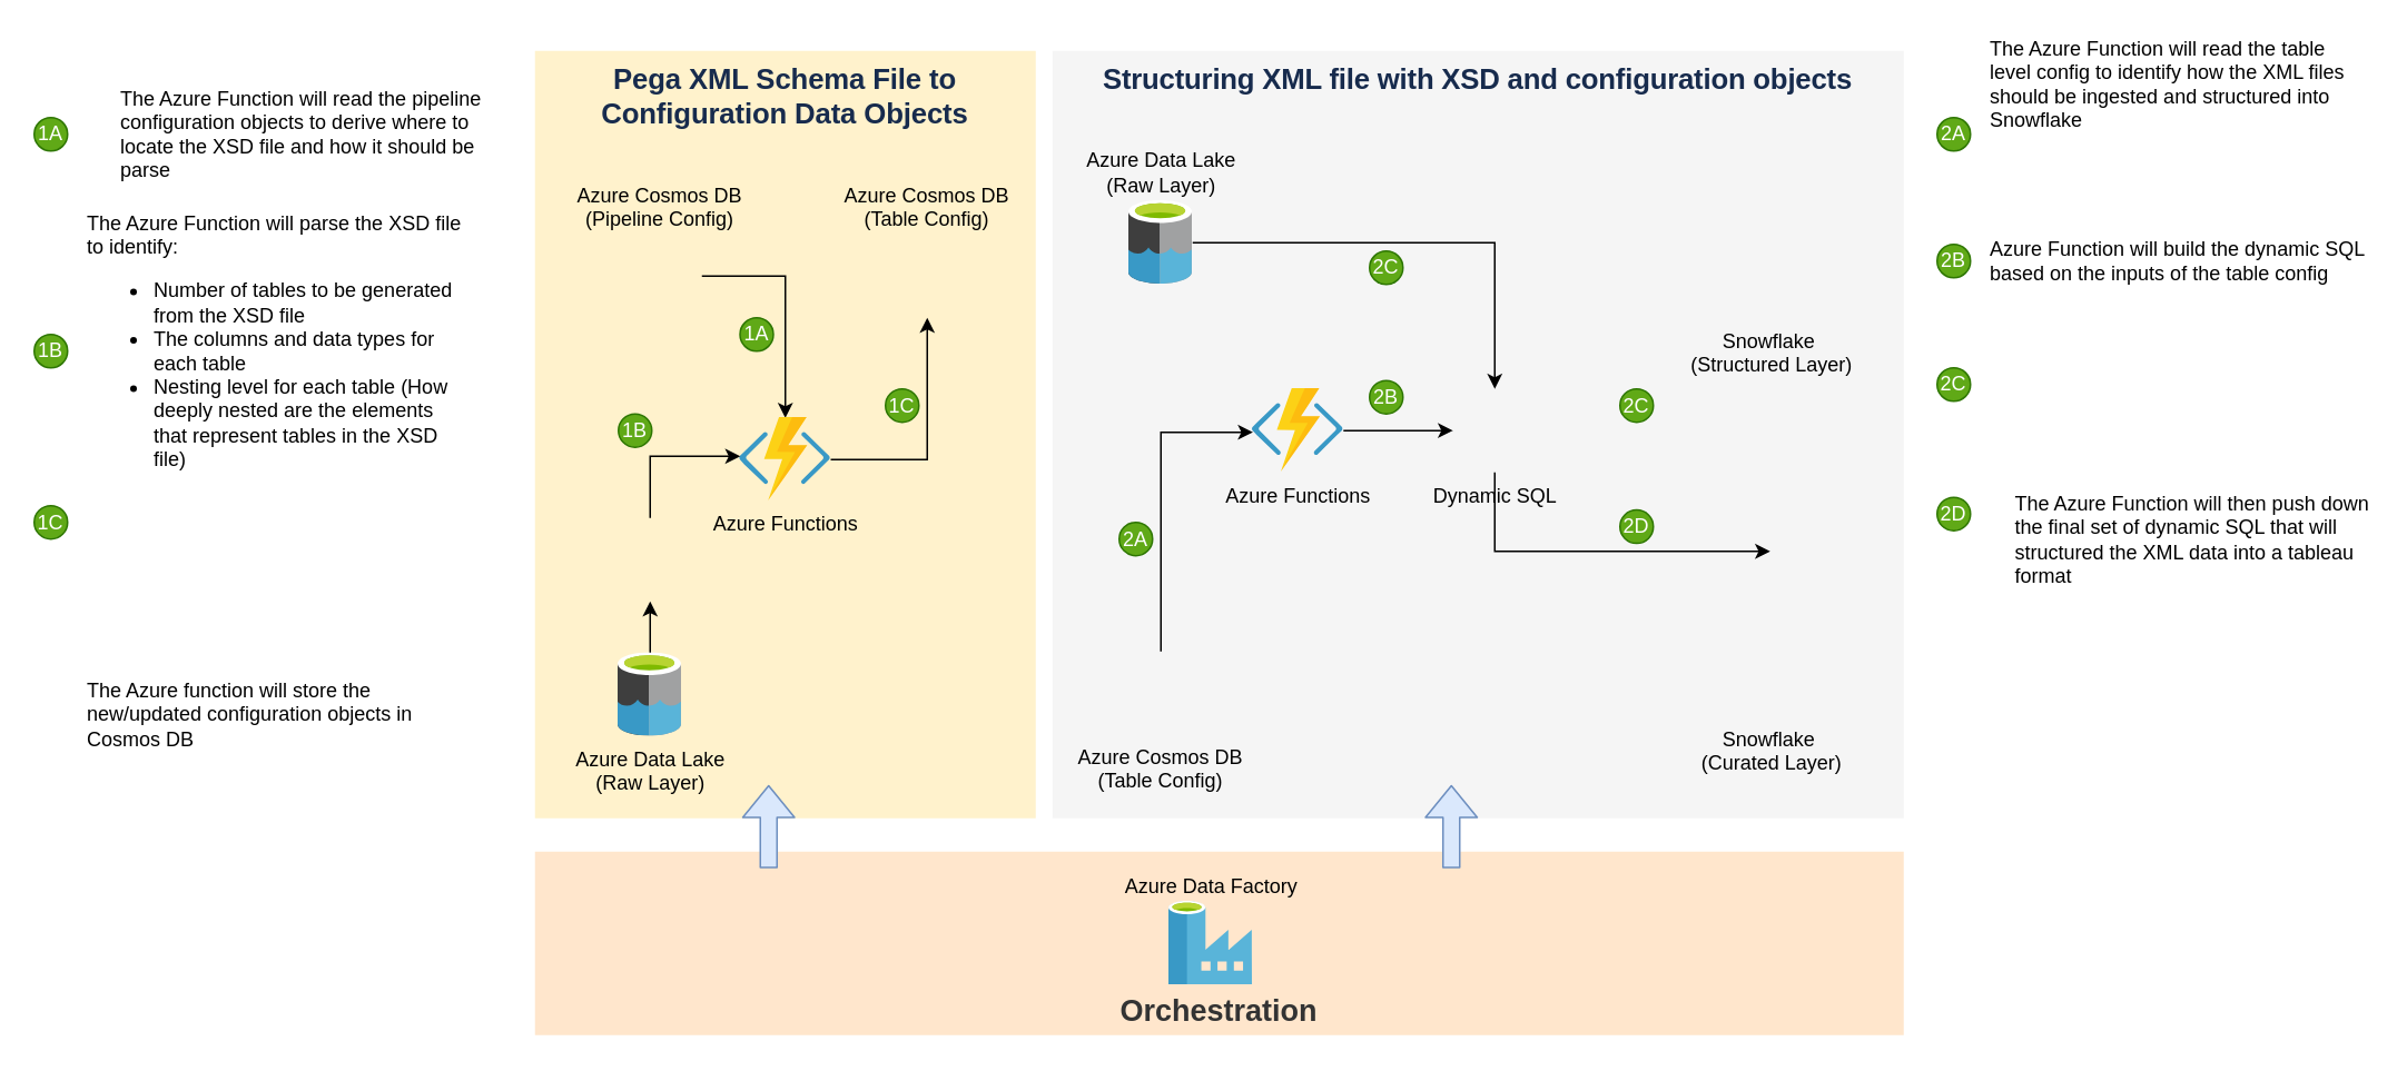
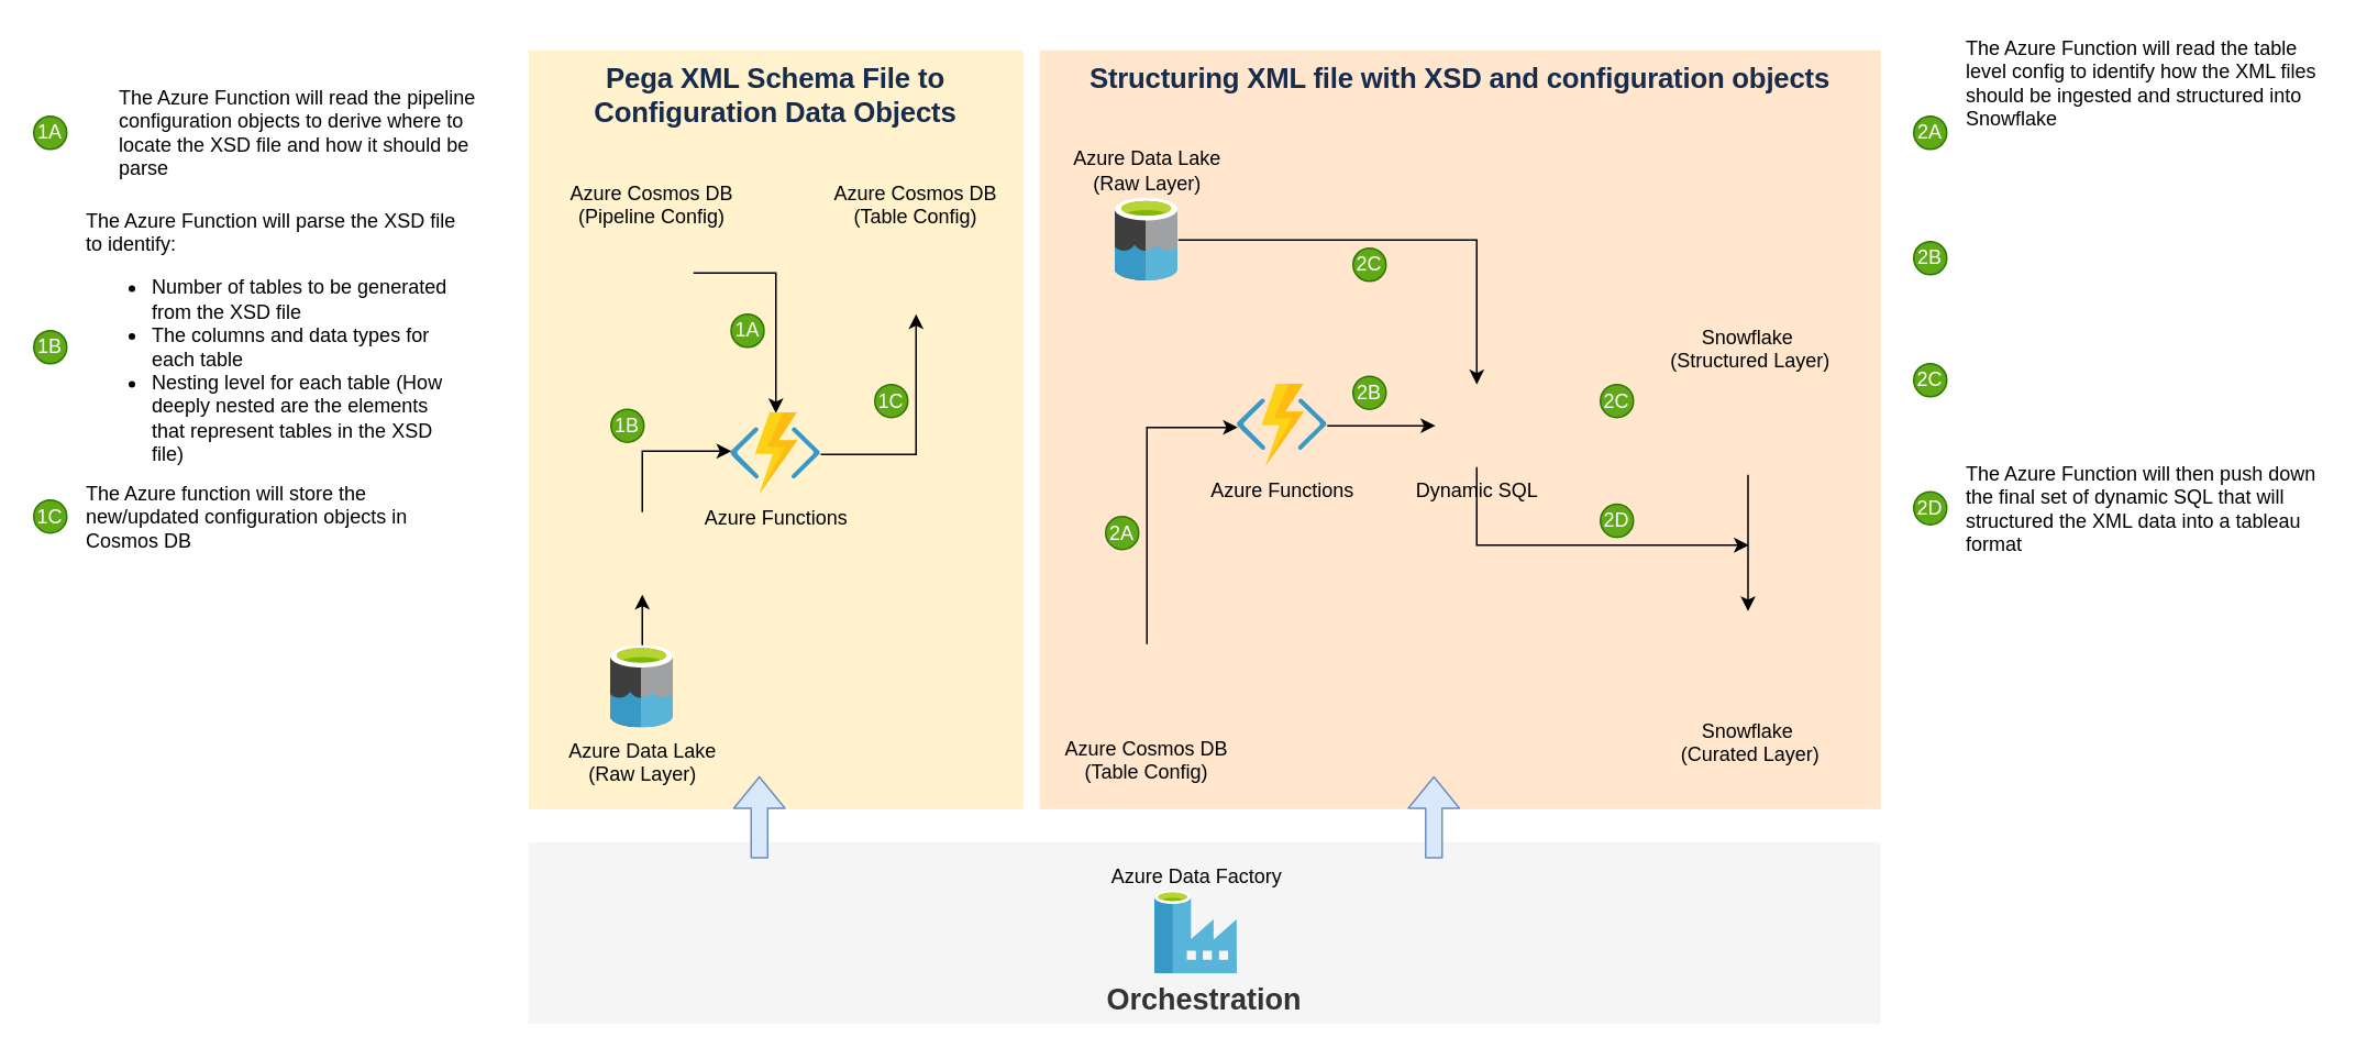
- <mxCell id="2" value="&lt;span style=&quot;color: rgb(23 , 43 , 77) ; font-family: , &amp;quot;blinkmacsystemfont&amp;quot; , &amp;quot;segoe ui&amp;quot; , &amp;quot;roboto&amp;quot; , &amp;quot;noto sans&amp;quot; , &amp;quot;ubuntu&amp;quot; , &amp;quot;droid sans&amp;quot; , &amp;quot;helvetica neue&amp;quot; , sans-serif ; font-size: 1.43em ; letter-spacing: -0.008em&quot;&gt;Structuring XML file with XSD and configuration objects&lt;/span&gt;" style="rounded=0;whiteSpace=wrap;html=1;fillColor=#f5f5f5;fontColor=#333333;strokeColor=none;verticalAlign=top;fontStyle=1" parent="1" vertex="1"><mxGeometry x="630" y="30" width="510" height="460" as="geometry" /></mxCell>
+ <mxCell id="2" value="&lt;span style=&quot;color: rgb(23 , 43 , 77) ; font-family: , &amp;quot;blinkmacsystemfont&amp;quot; , &amp;quot;segoe ui&amp;quot; , &amp;quot;roboto&amp;quot; , &amp;quot;noto sans&amp;quot; , &amp;quot;ubuntu&amp;quot; , &amp;quot;droid sans&amp;quot; , &amp;quot;helvetica neue&amp;quot; , sans-serif ; font-size: 1.43em ; letter-spacing: -0.008em&quot;&gt;Structuring XML file with XSD and configuration objects&lt;/span&gt;" style="rounded=0;whiteSpace=wrap;html=1;fillColor=#ffe6cc;fontColor=#333333;strokeColor=none;verticalAlign=top;fontStyle=1;" parent="1" vertex="1"><mxGeometry x="630" y="30" width="510" height="460" as="geometry" /></mxCell>
- <mxCell id="14" value="Azure Function will build the dynamic SQL based on the inputs of the table config" style="text;html=1;strokeColor=none;fillColor=none;align=left;verticalAlign=middle;whiteSpace=wrap;rounded=0;" parent="1" vertex="1"><mxGeometry x="1190" y="126" width="230" height="60" as="geometry" /></mxCell>
- <mxCell id="48" value="The Azure Function will then push down the final set of dynamic SQL that will structured the XML data into a tableau format" style="text;html=1;strokeColor=none;fillColor=none;align=left;verticalAlign=middle;whiteSpace=wrap;rounded=0;" parent="1" vertex="1"><mxGeometry x="1205" y="292.6" width="230" height="60" as="geometry" /></mxCell>
+ <mxCell id="48" value="The Azure Function will then push down the final set of dynamic SQL that will structured the XML data into a tableau format" style="text;html=1;strokeColor=none;fillColor=none;align=left;verticalAlign=middle;whiteSpace=wrap;rounded=0;" parent="1" vertex="1"><mxGeometry x="1190" y="277.6" width="230" height="60" as="geometry" /></mxCell>
+ <mxCell id="16" style="edgeStyle=orthogonalEdgeStyle;rounded=0;orthogonalLoop=1;jettySize=auto;html=1;" parent="1" source="17" target="15" edge="1"><mxGeometry relative="1" as="geometry" /></mxCell>
- <mxCell id="45" value="The Azure function will store the new/updated configuration objects in Cosmos DB" style="text;html=1;strokeColor=none;fillColor=none;align=left;verticalAlign=middle;whiteSpace=wrap;rounded=0;" parent="1" vertex="1"><mxGeometry x="50" y="397.6" width="230" height="60" as="geometry" /></mxCell>
+ <mxCell id="45" value="The Azure function will store the new/updated configuration objects in Cosmos DB" style="text;html=1;strokeColor=none;fillColor=none;align=left;verticalAlign=middle;whiteSpace=wrap;rounded=0;" parent="1" vertex="1"><mxGeometry x="50" y="282.6" width="230" height="60" as="geometry" /></mxCell>
- <mxCell id="4" value="&lt;b&gt;&lt;font style=&quot;font-size: 18px&quot;&gt;Orchestration&lt;/font&gt;&lt;/b&gt;" style="rounded=0;whiteSpace=wrap;html=1;fillColor=#ffe6cc;fontColor=#333333;strokeColor=none;verticalAlign=bottom;" parent="1" vertex="1"><mxGeometry x="320" y="510" width="820" height="110" as="geometry" /></mxCell>
+ <mxCell id="4" value="&lt;b&gt;&lt;font style=&quot;font-size: 18px&quot;&gt;Orchestration&lt;/font&gt;&lt;/b&gt;" style="rounded=0;whiteSpace=wrap;html=1;fillColor=#f5f5f5;fontColor=#333333;strokeColor=none;verticalAlign=bottom;" parent="1" vertex="1"><mxGeometry x="320" y="510" width="820" height="110" as="geometry" /></mxCell>
